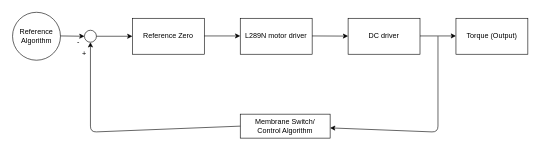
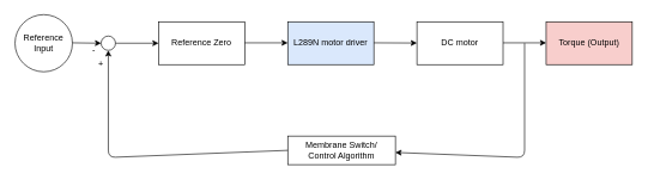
- <mxCell id="2" value="Reference&lt;br&gt;Algorithm" style="ellipse;whiteSpace=wrap;html=1;aspect=fixed;" vertex="1" parent="1"><mxGeometry x="20" y="20" width="80" height="80" as="geometry" /></mxCell>
+ <mxCell id="2" value="Reference&lt;br&gt;Input" style="ellipse;whiteSpace=wrap;html=1;aspect=fixed;" vertex="1" parent="1"><mxGeometry x="20" y="20" width="80" height="80" as="geometry" /></mxCell>
- <mxCell id="8" value="L289N motor driver" style="whiteSpace=wrap;html=1;align=center;treeFolding=1;treeMoving=1;newEdgeStyle={&quot;edgeStyle&quot;:&quot;elbowEdgeStyle&quot;,&quot;startArrow&quot;:&quot;none&quot;,&quot;endArrow&quot;:&quot;none&quot;};" vertex="1" parent="1"><mxGeometry x="400" y="30" width="120" height="60" as="geometry" /></mxCell>
+ <mxCell id="8" value="L289N motor driver" style="whiteSpace=wrap;html=1;align=center;treeFolding=1;treeMoving=1;newEdgeStyle={&quot;edgeStyle&quot;:&quot;elbowEdgeStyle&quot;,&quot;startArrow&quot;:&quot;none&quot;,&quot;endArrow&quot;:&quot;none&quot;};fillColor=#dae8fc;" vertex="1" parent="1"><mxGeometry x="400" y="30" width="120" height="60" as="geometry" /></mxCell>
- <mxCell id="10" value="DC driver" style="whiteSpace=wrap;html=1;align=center;treeFolding=1;treeMoving=1;newEdgeStyle={&quot;edgeStyle&quot;:&quot;elbowEdgeStyle&quot;,&quot;startArrow&quot;:&quot;none&quot;,&quot;endArrow&quot;:&quot;none&quot;};" vertex="1" parent="1"><mxGeometry x="580" y="30" width="120" height="60" as="geometry" /></mxCell>
+ <mxCell id="10" value="DC motor" style="whiteSpace=wrap;html=1;align=center;treeFolding=1;treeMoving=1;newEdgeStyle={&quot;edgeStyle&quot;:&quot;elbowEdgeStyle&quot;,&quot;startArrow&quot;:&quot;none&quot;,&quot;endArrow&quot;:&quot;none&quot;};" vertex="1" parent="1"><mxGeometry x="580" y="30" width="120" height="60" as="geometry" /></mxCell>
- <mxCell id="12" value="Torque (Output)" style="whiteSpace=wrap;html=1;align=center;treeFolding=1;treeMoving=1;newEdgeStyle={&quot;edgeStyle&quot;:&quot;elbowEdgeStyle&quot;,&quot;startArrow&quot;:&quot;none&quot;,&quot;endArrow&quot;:&quot;none&quot;};" vertex="1" parent="1"><mxGeometry x="760" y="30" width="120" height="60" as="geometry" /></mxCell>
+ <mxCell id="12" value="Torque (Output)" style="whiteSpace=wrap;html=1;align=center;treeFolding=1;treeMoving=1;newEdgeStyle={&quot;edgeStyle&quot;:&quot;elbowEdgeStyle&quot;,&quot;startArrow&quot;:&quot;none&quot;,&quot;endArrow&quot;:&quot;none&quot;};fillColor=#f8cecc;" vertex="1" parent="1"><mxGeometry x="760" y="30" width="120" height="60" as="geometry" /></mxCell>
